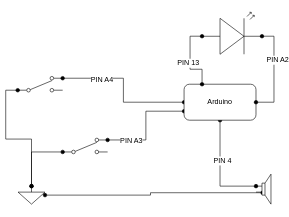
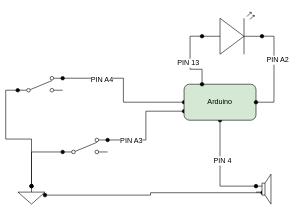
- <mxCell id="8" value="Arduino" style="rounded=1;whiteSpace=wrap;html=1;" parent="1" vertex="1"><mxGeometry x="298" y="140" width="120" height="60" as="geometry" /></mxCell>
+ <mxCell id="8" value="Arduino" style="rounded=1;whiteSpace=wrap;html=1;fillColor=#d5e8d4;" parent="1" vertex="1"><mxGeometry x="298" y="140" width="120" height="60" as="geometry" /></mxCell>
